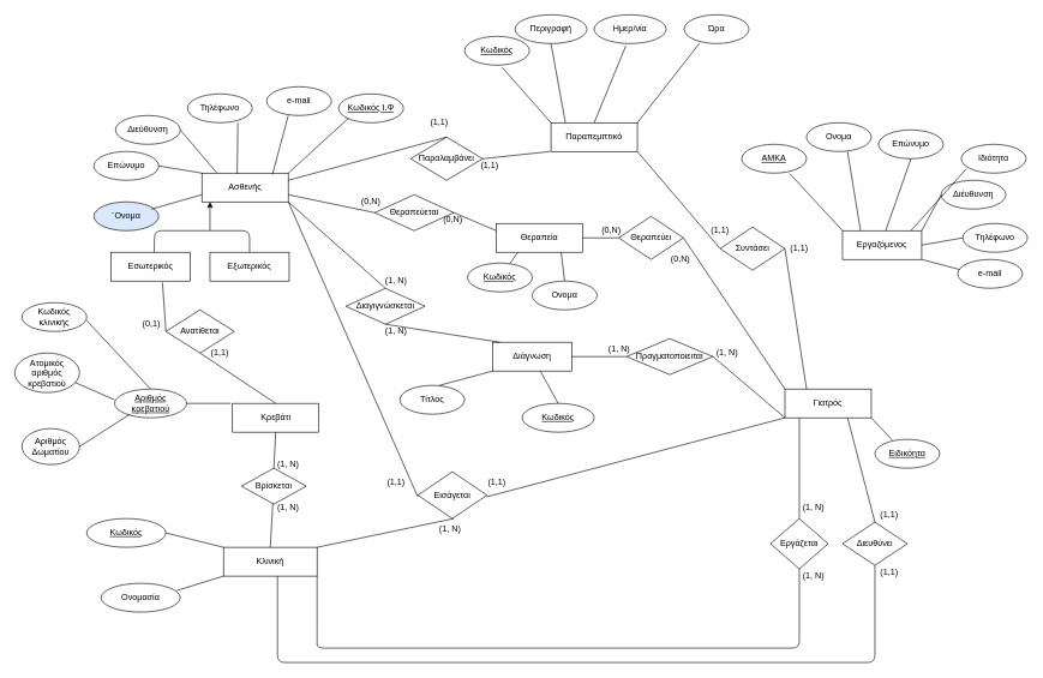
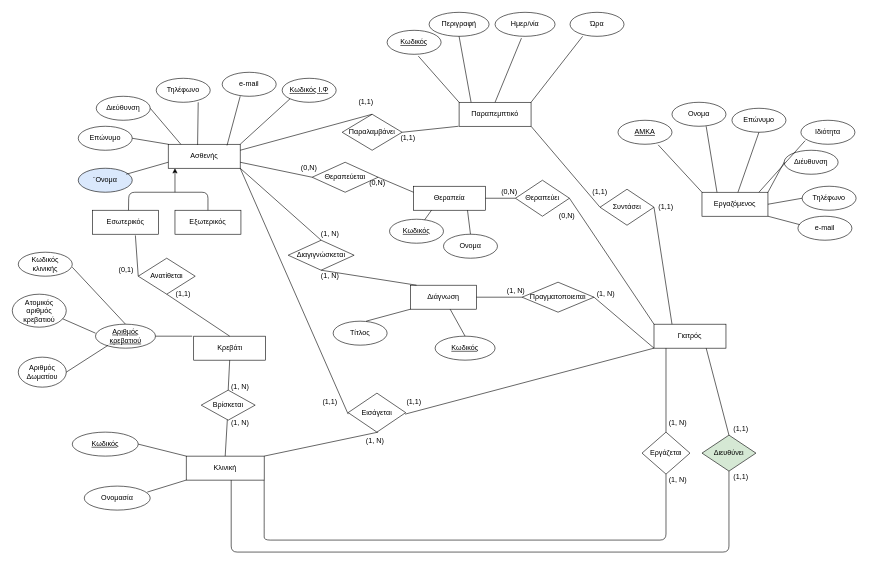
- <mxCell id="37" value="" style="endArrow=none;html=1;exitX=0.267;exitY=0.025;exitDx=0;exitDy=0;exitPerimeter=0;entryX=1;entryY=1;entryDx=0;entryDy=0;" edge="1" parent="1" source="22" target="20"><mxGeometry width="50" height="50" relative="1" as="geometry"><mxPoint x="1160" y="620" as="sourcePoint" /><mxPoint x="1210" y="570" as="targetPoint" /></mxGeometry></mxCell>
- <mxCell id="22" value="Ειδικόητα" style="ellipse;whiteSpace=wrap;html=1;fontStyle=4" vertex="1" parent="1"><mxGeometry x="1215" y="610" width="90" height="40" as="geometry" /></mxCell>
- <mxCell id="89" value="Διευθύνει" style="rhombus;whiteSpace=wrap;html=1;" vertex="1" parent="1"><mxGeometry x="1170" y="725" width="90" height="60" as="geometry" /></mxCell>
+ <mxCell id="89" value="Διευθύνει" style="rhombus;whiteSpace=wrap;html=1;fillColor=#d5e8d4;" vertex="1" parent="1"><mxGeometry x="1170" y="725" width="90" height="60" as="geometry" /></mxCell>
